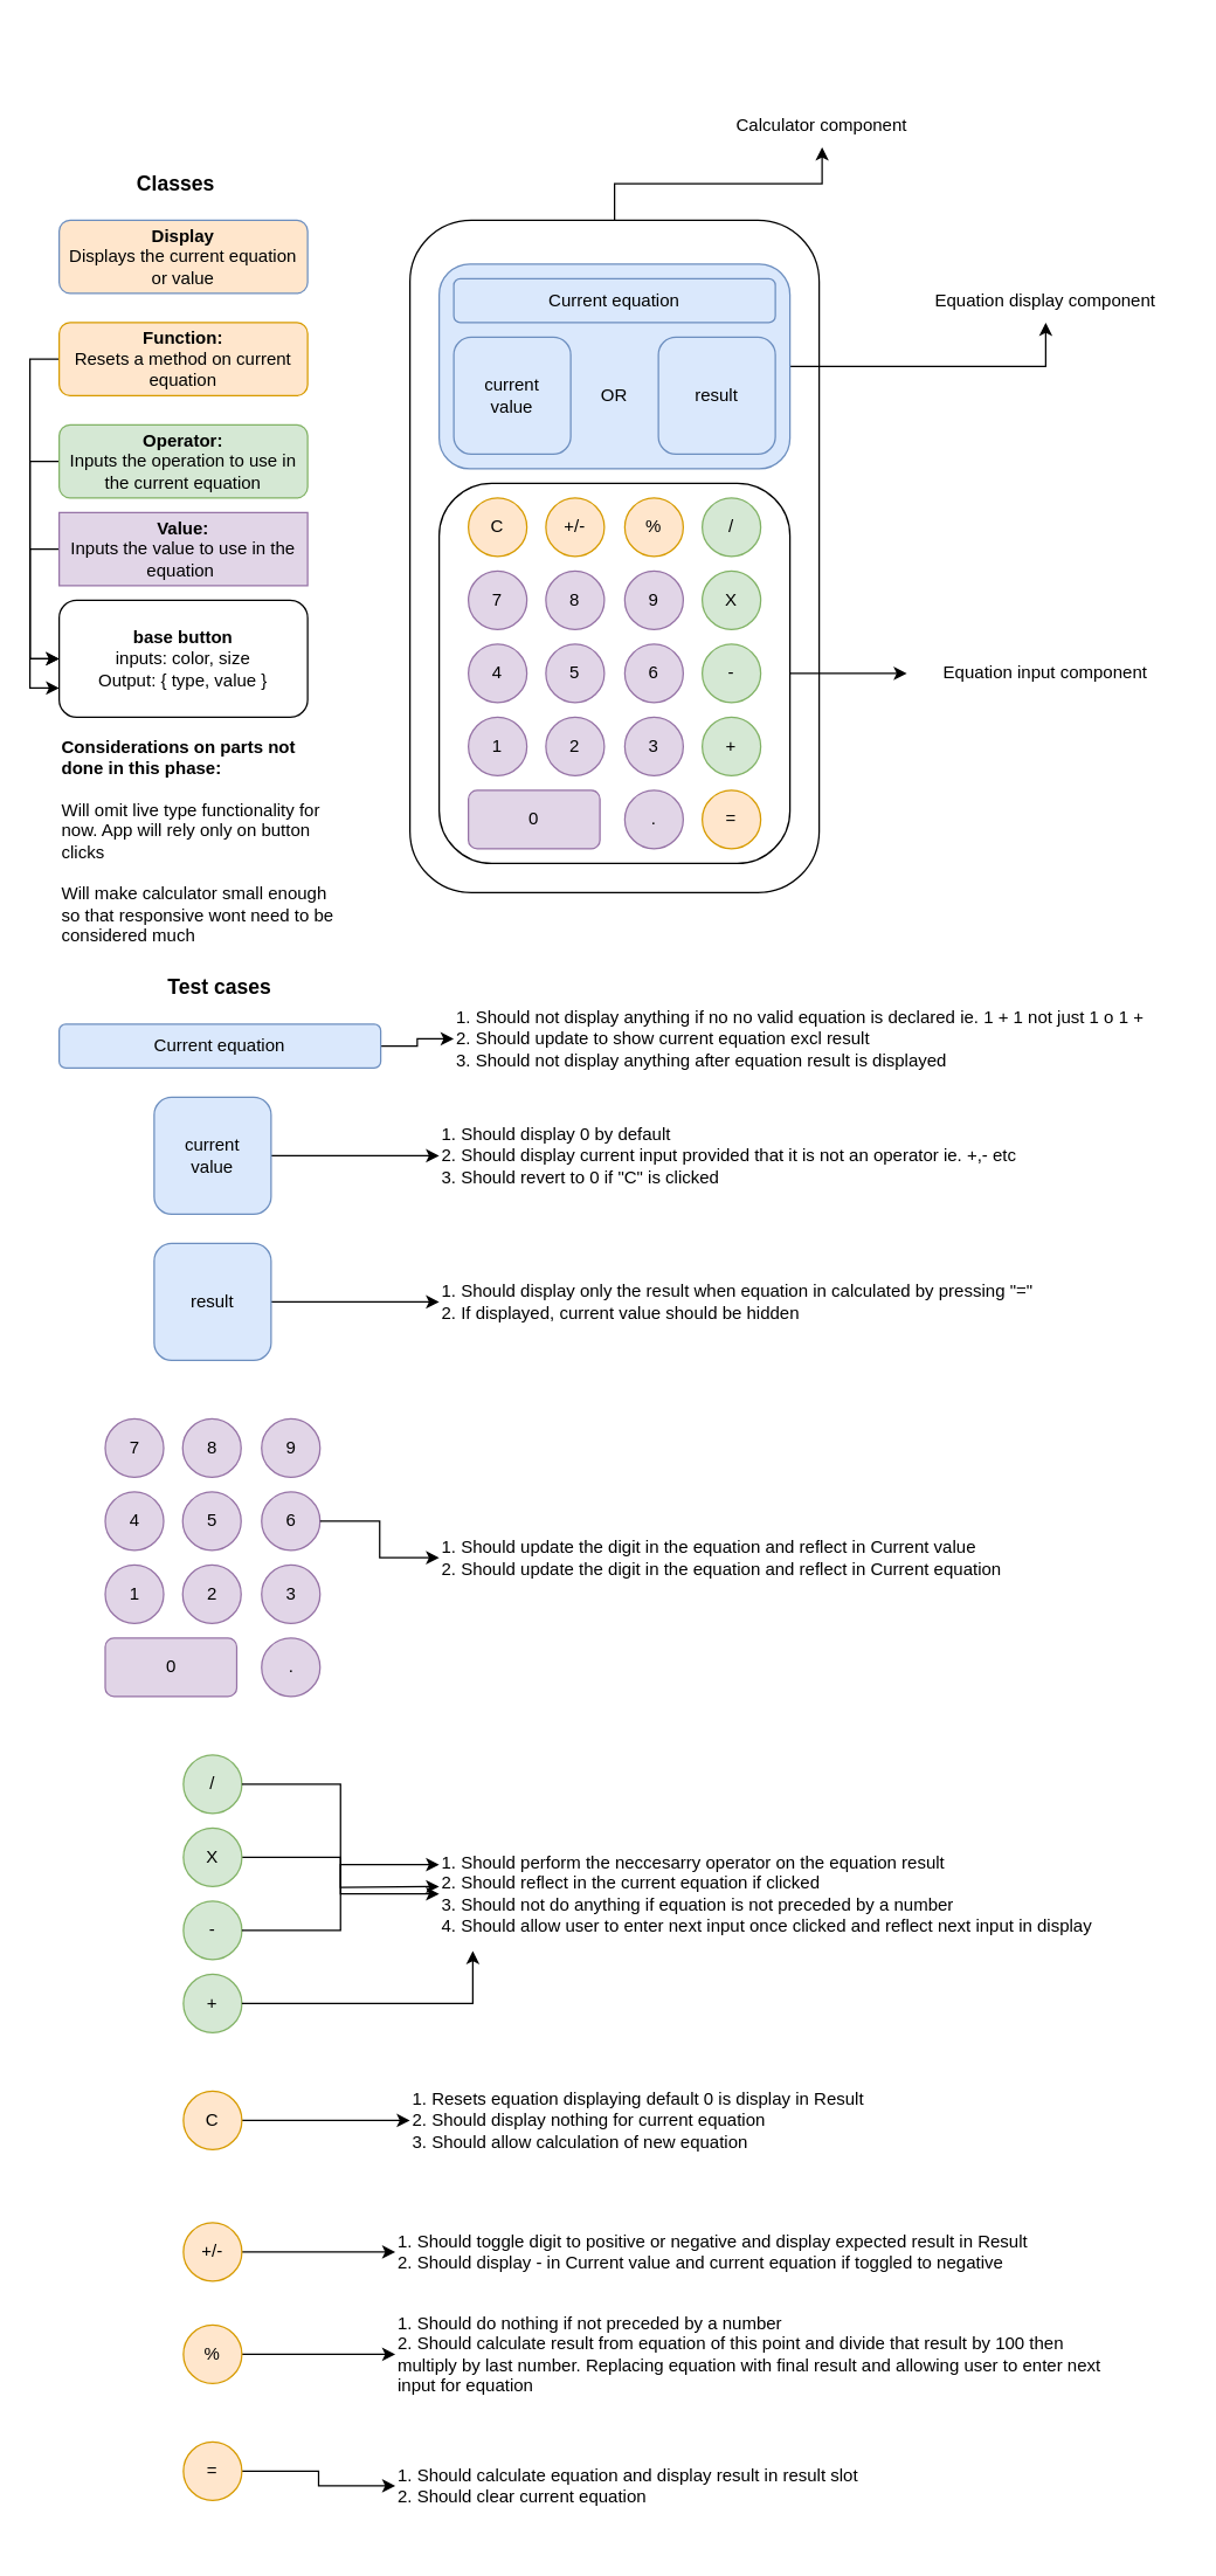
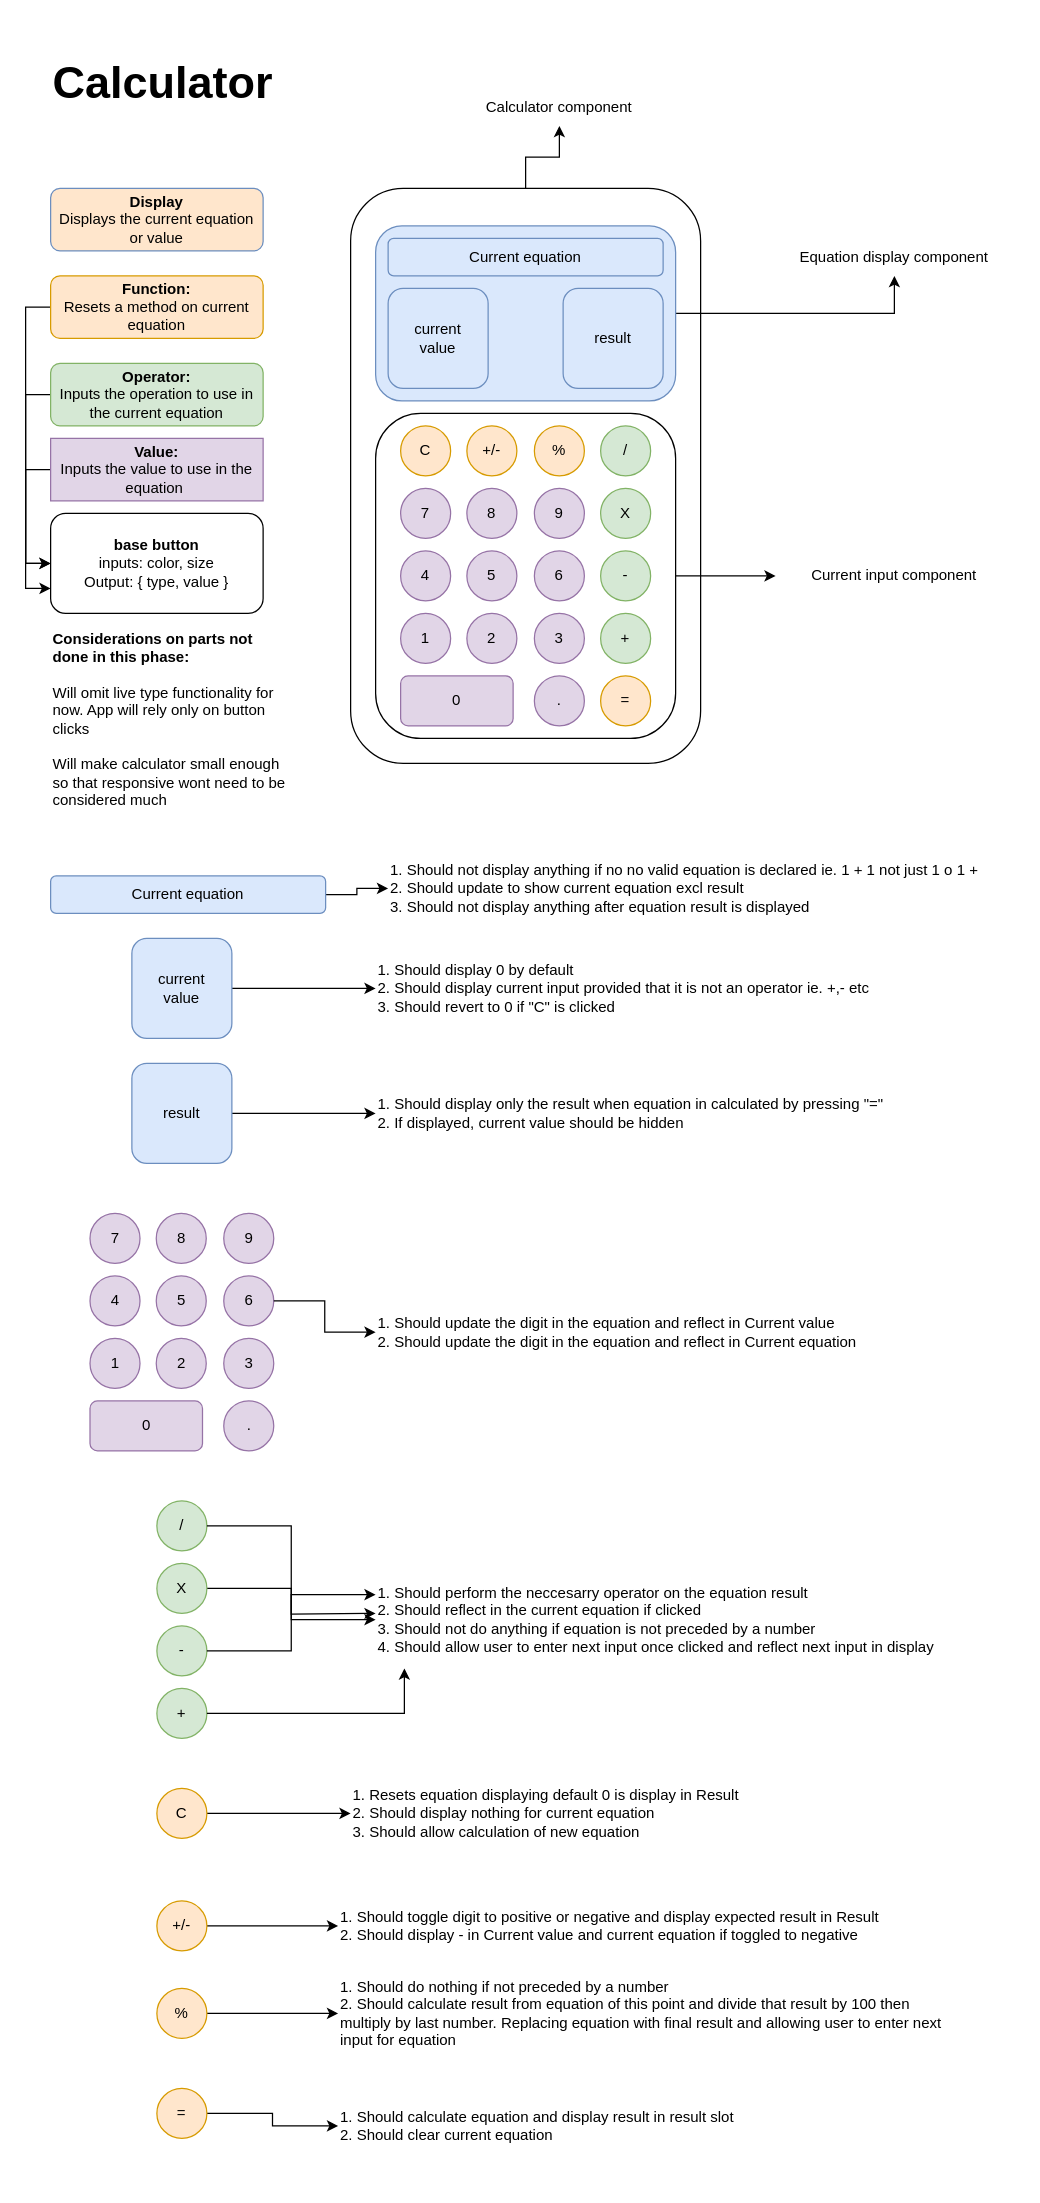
+ <mxCell id="6" value="&lt;h1&gt;&lt;font style=&quot;font-size: 36px;&quot;&gt;Calculator&amp;nbsp;&lt;/font&gt;&lt;/h1&gt;" style="text;html=1;strokeColor=none;fillColor=none;align=center;verticalAlign=middle;whiteSpace=wrap;rounded=0;" parent="1" vertex="1"><mxGeometry x="20" y="20" width="230" height="90" as="geometry" /></mxCell>
- <mxCell id="90" value="Calculator component" style="text;html=1;strokeColor=none;fillColor=none;align=center;verticalAlign=middle;whiteSpace=wrap;rounded=0;" vertex="1" parent="1"><mxGeometry x="467" y="70" width="190" height="30" as="geometry" /></mxCell>
+ <mxCell id="90" value="Calculator component" style="text;html=1;strokeColor=none;fillColor=none;align=center;verticalAlign=middle;whiteSpace=wrap;rounded=0;" vertex="1" parent="1"><mxGeometry x="352" y="70" width="190" height="30" as="geometry" /></mxCell>
- <mxCell id="8" value="&lt;h3&gt;Classes&lt;/h3&gt;" style="text;html=1;strokeColor=none;fillColor=none;align=center;verticalAlign=middle;whiteSpace=wrap;rounded=0;" parent="1" vertex="1"><mxGeometry x="40" y="110" width="160" height="30" as="geometry" /></mxCell>
- <mxCell id="20" value="OR" style="text;html=1;strokeColor=none;fillColor=none;align=center;verticalAlign=middle;whiteSpace=wrap;rounded=0;" parent="1" vertex="1"><mxGeometry x="390" y="255" width="60" height="30" as="geometry" /></mxCell>
- <mxCell id="41" value="Equation input component" style="text;html=1;strokeColor=none;fillColor=none;align=center;verticalAlign=middle;whiteSpace=wrap;rounded=0;" parent="1" vertex="1"><mxGeometry x="620" y="445" width="190" height="30" as="geometry" /></mxCell>
+ <mxCell id="41" value="Current input component" style="text;html=1;strokeColor=none;fillColor=none;align=center;verticalAlign=middle;whiteSpace=wrap;rounded=0;" parent="1" vertex="1"><mxGeometry x="620" y="445" width="190" height="30" as="geometry" /></mxCell>
- <mxCell id="43" value="&lt;h3&gt;Test cases&lt;/h3&gt;" style="text;html=1;strokeColor=none;fillColor=none;align=center;verticalAlign=middle;whiteSpace=wrap;rounded=0;" parent="1" vertex="1"><mxGeometry x="40" y="660" width="220" height="30" as="geometry" /></mxCell>
